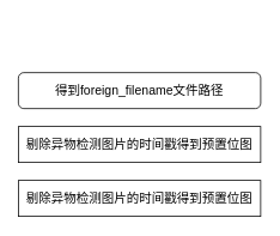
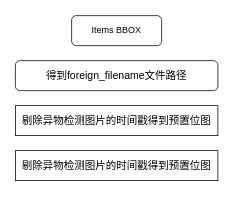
+ <mxCell id="2" value="Items BBOX" style="rounded=1;whiteSpace=wrap;html=1;" vertex="1" parent="1"><mxGeometry x="95" y="20" width="120" height="40" as="geometry" /></mxCell>
